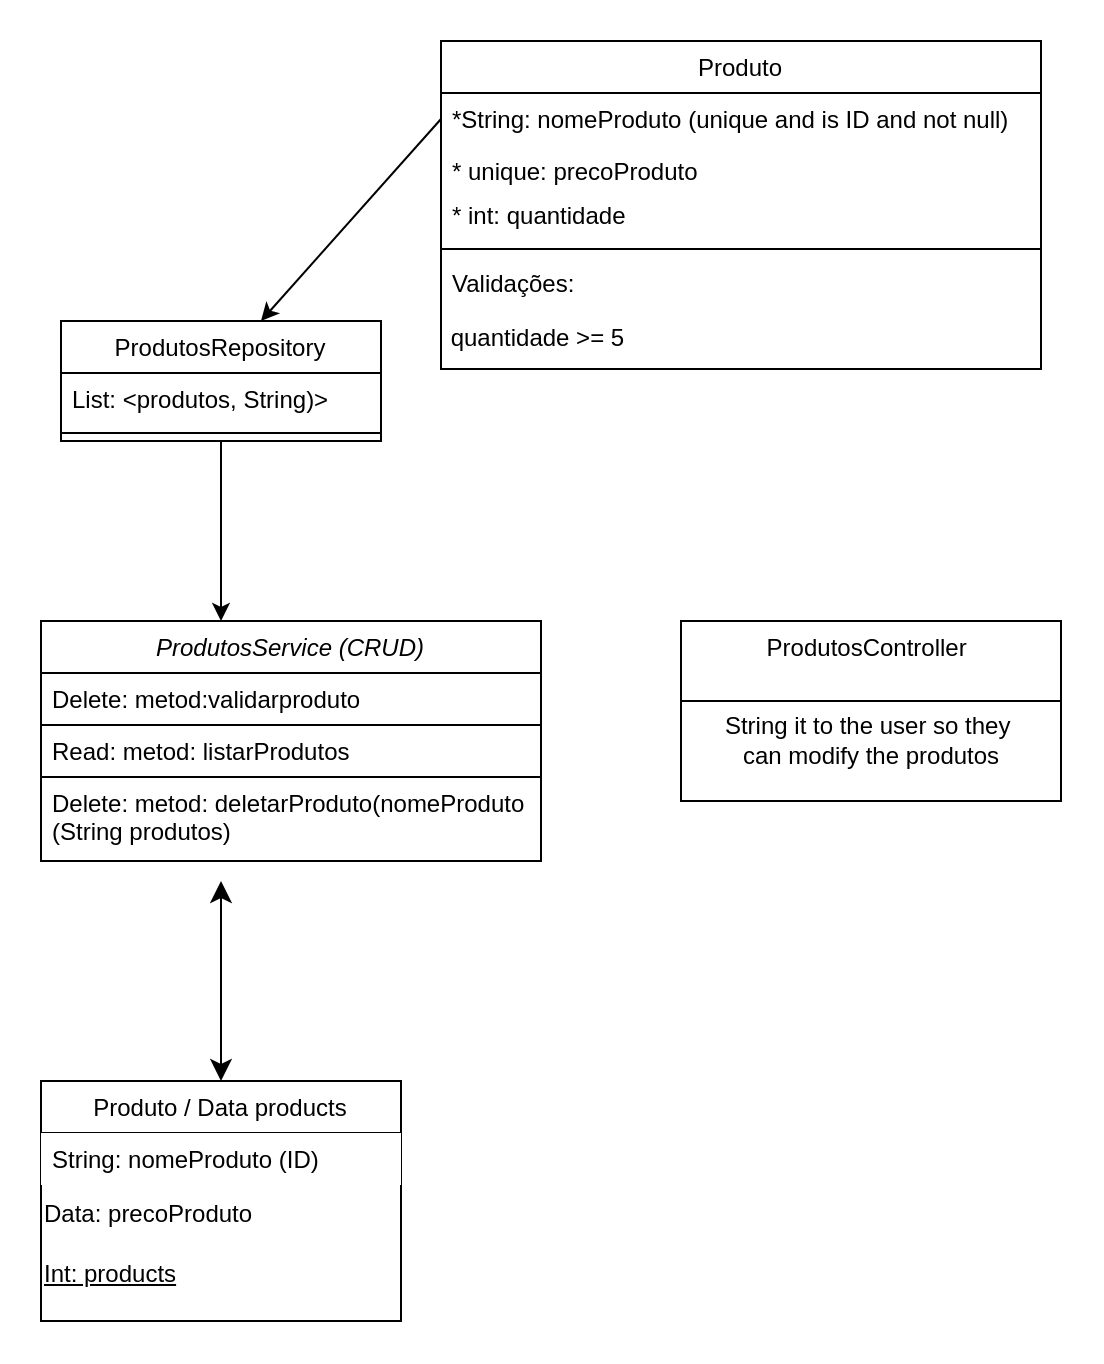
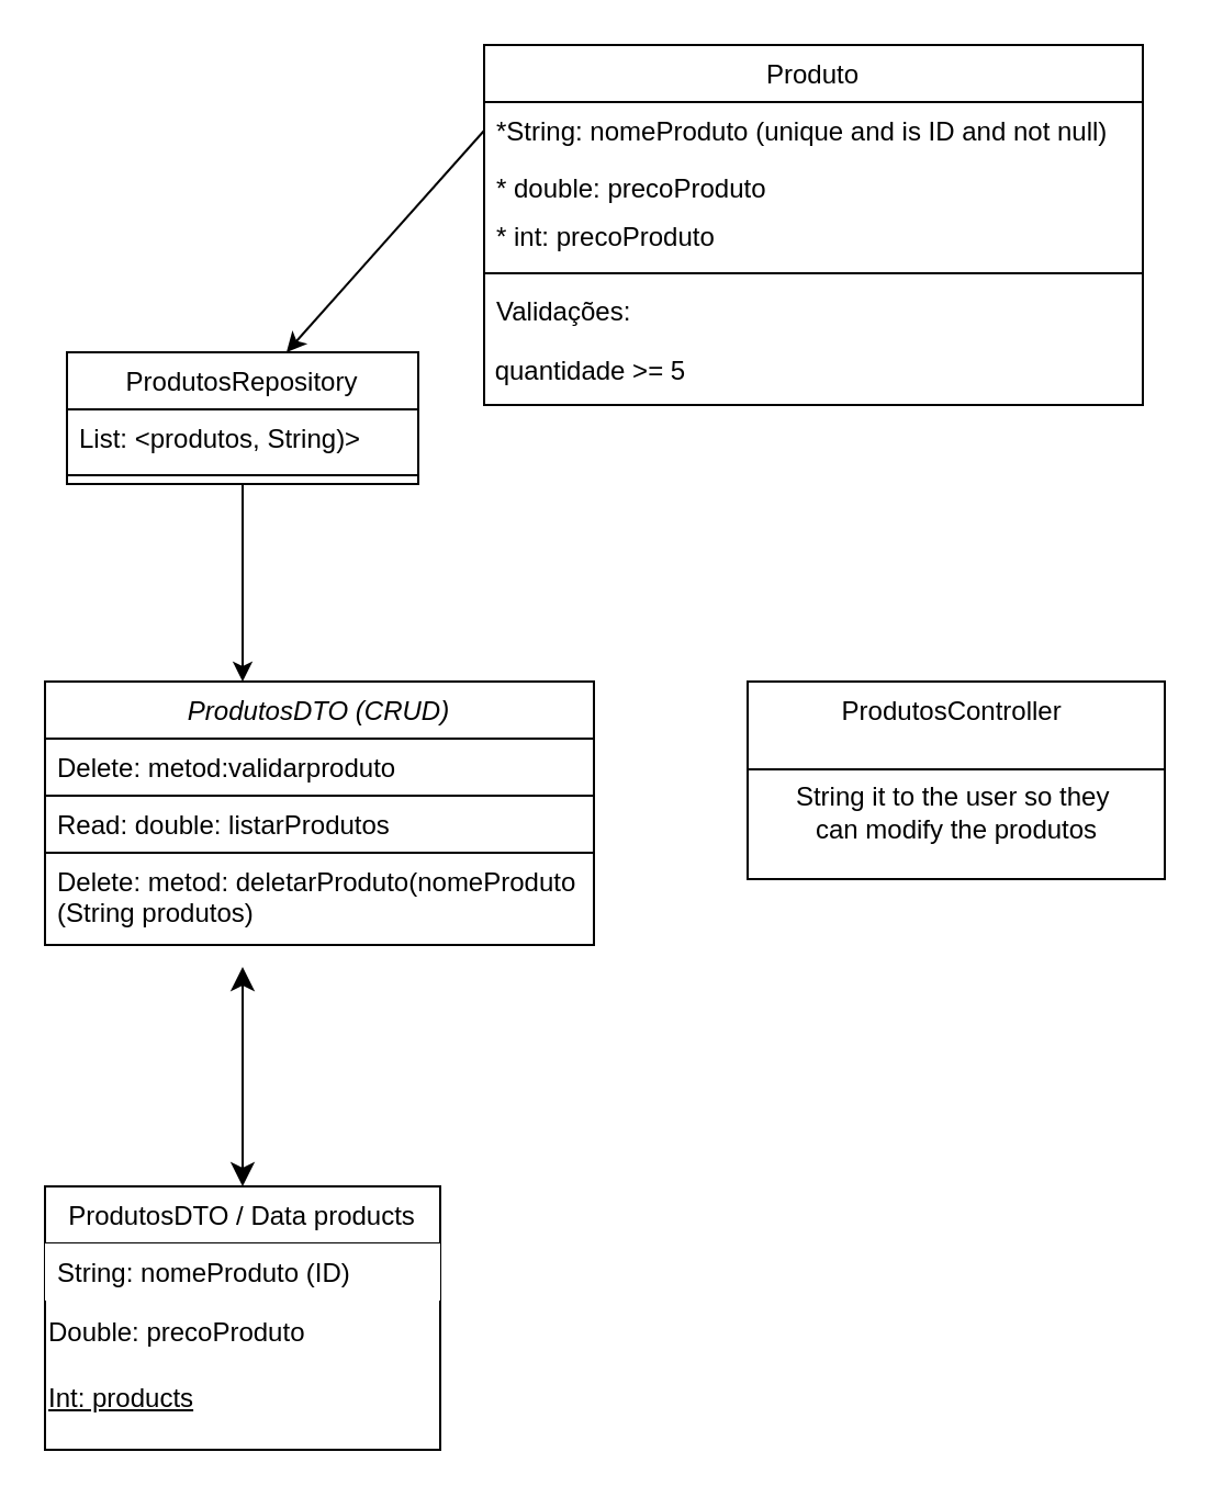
- <mxCell id="4" value="* unique: precoProduto" style="text;align=left;verticalAlign=top;spacingLeft=4;spacingRight=4;overflow=hidden;rotatable=0;points=[[0,0.5],[1,0.5]];portConstraint=eastwest;rounded=0;shadow=0;html=0;" parent="2" vertex="1"><mxGeometry y="52" width="300" height="22" as="geometry" /></mxCell>
+ <mxCell id="4" value="* double: precoProduto" style="text;align=left;verticalAlign=top;spacingLeft=4;spacingRight=4;overflow=hidden;rotatable=0;points=[[0,0.5],[1,0.5]];portConstraint=eastwest;rounded=0;shadow=0;html=0;" parent="2" vertex="1"><mxGeometry y="52" width="300" height="22" as="geometry" /></mxCell>
- <mxCell id="5" value="* int: quantidade" style="text;align=left;verticalAlign=top;spacingLeft=4;spacingRight=4;overflow=hidden;rotatable=0;points=[[0,0.5],[1,0.5]];portConstraint=eastwest;rounded=0;shadow=0;html=0;" parent="2" vertex="1"><mxGeometry y="74" width="300" height="26" as="geometry" /></mxCell>
+ <mxCell id="5" value="* int: precoProduto" style="text;align=left;verticalAlign=top;spacingLeft=4;spacingRight=4;overflow=hidden;rotatable=0;points=[[0,0.5],[1,0.5]];portConstraint=eastwest;rounded=0;shadow=0;html=0;" parent="2" vertex="1"><mxGeometry y="74" width="300" height="26" as="geometry" /></mxCell>
- <mxCell id="10" value="ProdutosService (CRUD)" style="swimlane;fontStyle=2;align=center;verticalAlign=top;childLayout=stackLayout;horizontal=1;startSize=26;horizontalStack=0;resizeParent=1;resizeLast=0;collapsible=1;marginBottom=0;rounded=0;shadow=0;strokeWidth=1;fillColor=light-dark(#FFFFFF,var(--ge-dark-color, #121212));" parent="1" vertex="1"><mxGeometry x="20" y="310" width="250" height="120" as="geometry"><mxRectangle x="230" y="140" width="160" height="26" as="alternateBounds" /></mxGeometry></mxCell>
+ <mxCell id="10" value="ProdutosDTO (CRUD)" style="swimlane;fontStyle=2;align=center;verticalAlign=top;childLayout=stackLayout;horizontal=1;startSize=26;horizontalStack=0;resizeParent=1;resizeLast=0;collapsible=1;marginBottom=0;rounded=0;shadow=0;strokeWidth=1;fillColor=light-dark(#FFFFFF,var(--ge-dark-color, #121212));" parent="1" vertex="1"><mxGeometry x="20" y="310" width="250" height="120" as="geometry"><mxRectangle x="230" y="140" width="160" height="26" as="alternateBounds" /></mxGeometry></mxCell>
- <mxCell id="12" value="Read: metod: listarProdutos" style="text;align=left;verticalAlign=top;spacingLeft=4;spacingRight=4;overflow=hidden;rotatable=0;points=[[0,0.5],[1,0.5]];portConstraint=eastwest;rounded=0;shadow=0;html=0;strokeColor=#000000;" parent="10" vertex="1"><mxGeometry y="52" width="250" height="26" as="geometry" /></mxCell>
+ <mxCell id="12" value="Read: double: listarProdutos" style="text;align=left;verticalAlign=top;spacingLeft=4;spacingRight=4;overflow=hidden;rotatable=0;points=[[0,0.5],[1,0.5]];portConstraint=eastwest;rounded=0;shadow=0;html=0;strokeColor=#000000;" parent="10" vertex="1"><mxGeometry y="52" width="250" height="26" as="geometry" /></mxCell>
- <mxCell id="14" value="Produto / Data products" style="swimlane;fontStyle=0;align=center;verticalAlign=top;childLayout=stackLayout;horizontal=1;startSize=26;horizontalStack=0;resizeParent=1;resizeLast=0;collapsible=1;marginBottom=0;rounded=0;shadow=0;strokeWidth=1;strokeColor=light-dark(#000000,#FFFFFF);" parent="1" vertex="1"><mxGeometry x="20" y="540" width="180" height="120" as="geometry"><mxRectangle x="130" y="380" width="160" height="26" as="alternateBounds" /></mxGeometry></mxCell>
+ <mxCell id="14" value="ProdutosDTO / Data products" style="swimlane;fontStyle=0;align=center;verticalAlign=top;childLayout=stackLayout;horizontal=1;startSize=26;horizontalStack=0;resizeParent=1;resizeLast=0;collapsible=1;marginBottom=0;rounded=0;shadow=0;strokeWidth=1;strokeColor=light-dark(#000000,#FFFFFF);" parent="1" vertex="1"><mxGeometry x="20" y="540" width="180" height="120" as="geometry"><mxRectangle x="130" y="380" width="160" height="26" as="alternateBounds" /></mxGeometry></mxCell>
- <mxCell id="16" value="Data: precoProduto" style="text;html=1;align=left;verticalAlign=middle;resizable=0;points=[];autosize=1;strokeColor=none;fillColor=none;" vertex="1" parent="14"><mxGeometry y="52" width="180" height="30" as="geometry" /></mxCell>
+ <mxCell id="16" value="Double: precoProduto" style="text;html=1;align=left;verticalAlign=middle;resizable=0;points=[];autosize=1;strokeColor=none;fillColor=none;" vertex="1" parent="14"><mxGeometry y="52" width="180" height="30" as="geometry" /></mxCell>
